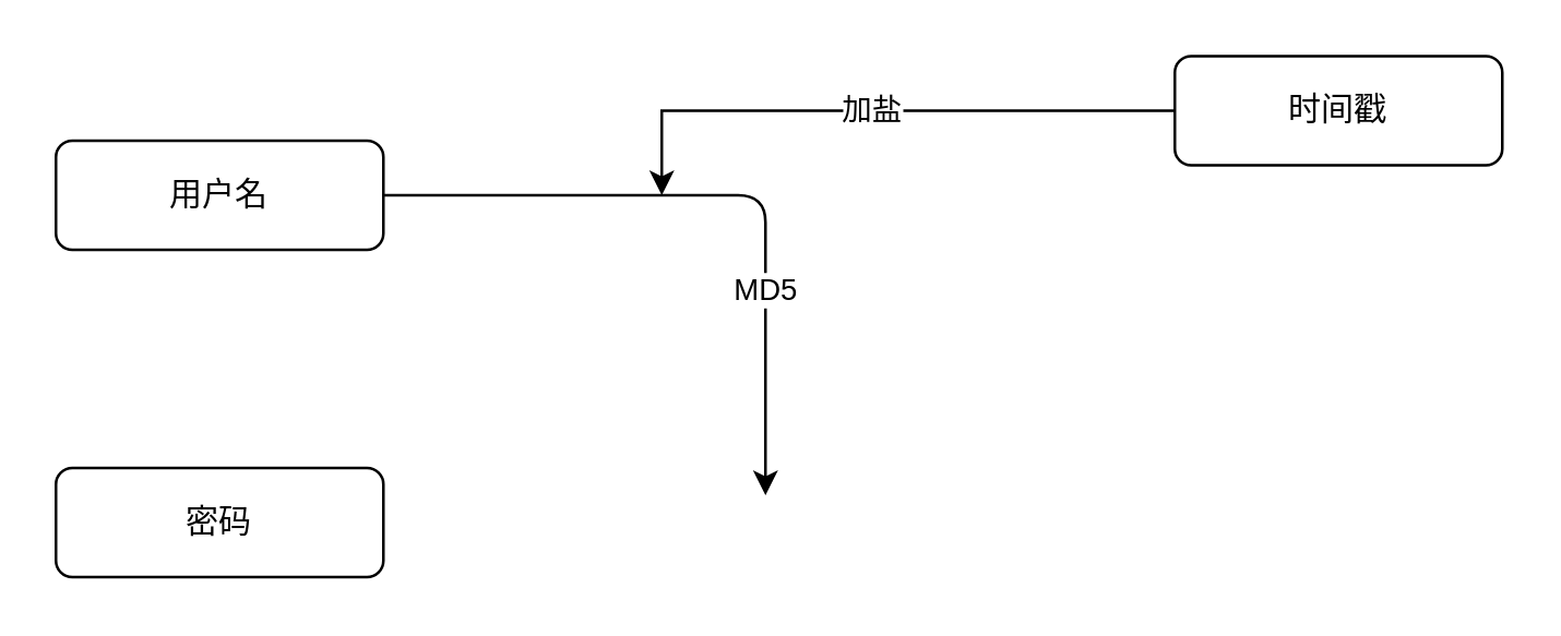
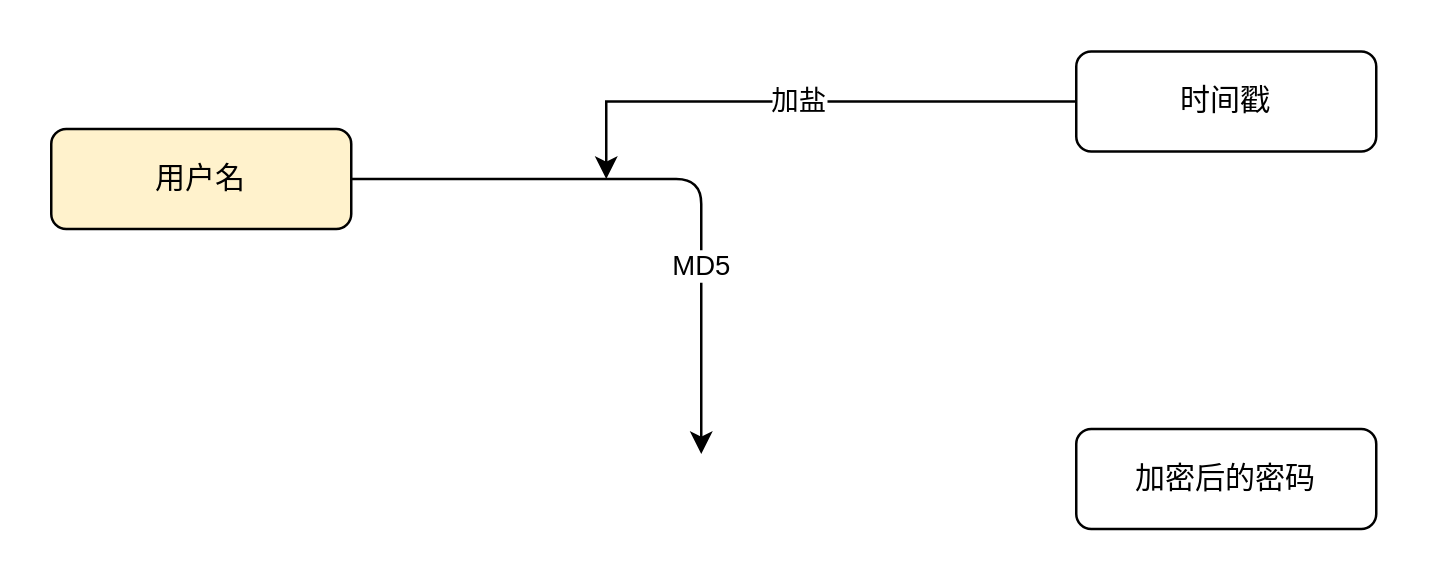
- <mxCell id="2" value="用户名" style="rounded=1;whiteSpace=wrap;html=1;" parent="1" vertex="1"><mxGeometry x="20" y="51" width="120" height="40" as="geometry" /></mxCell>
+ <mxCell id="2" value="用户名" style="rounded=1;whiteSpace=wrap;html=1;fillColor=#fff2cc;" parent="1" vertex="1"><mxGeometry x="20" y="51" width="120" height="40" as="geometry" /></mxCell>
- <mxCell id="3" value="密码" style="rounded=1;whiteSpace=wrap;html=1;" parent="1" vertex="1"><mxGeometry x="20" y="171" width="120" height="40" as="geometry" /></mxCell>
+ <mxCell id="4" value="加密后的密码" style="rounded=1;whiteSpace=wrap;html=1;" parent="1" vertex="1"><mxGeometry x="430" y="171" width="120" height="40" as="geometry" /></mxCell>
